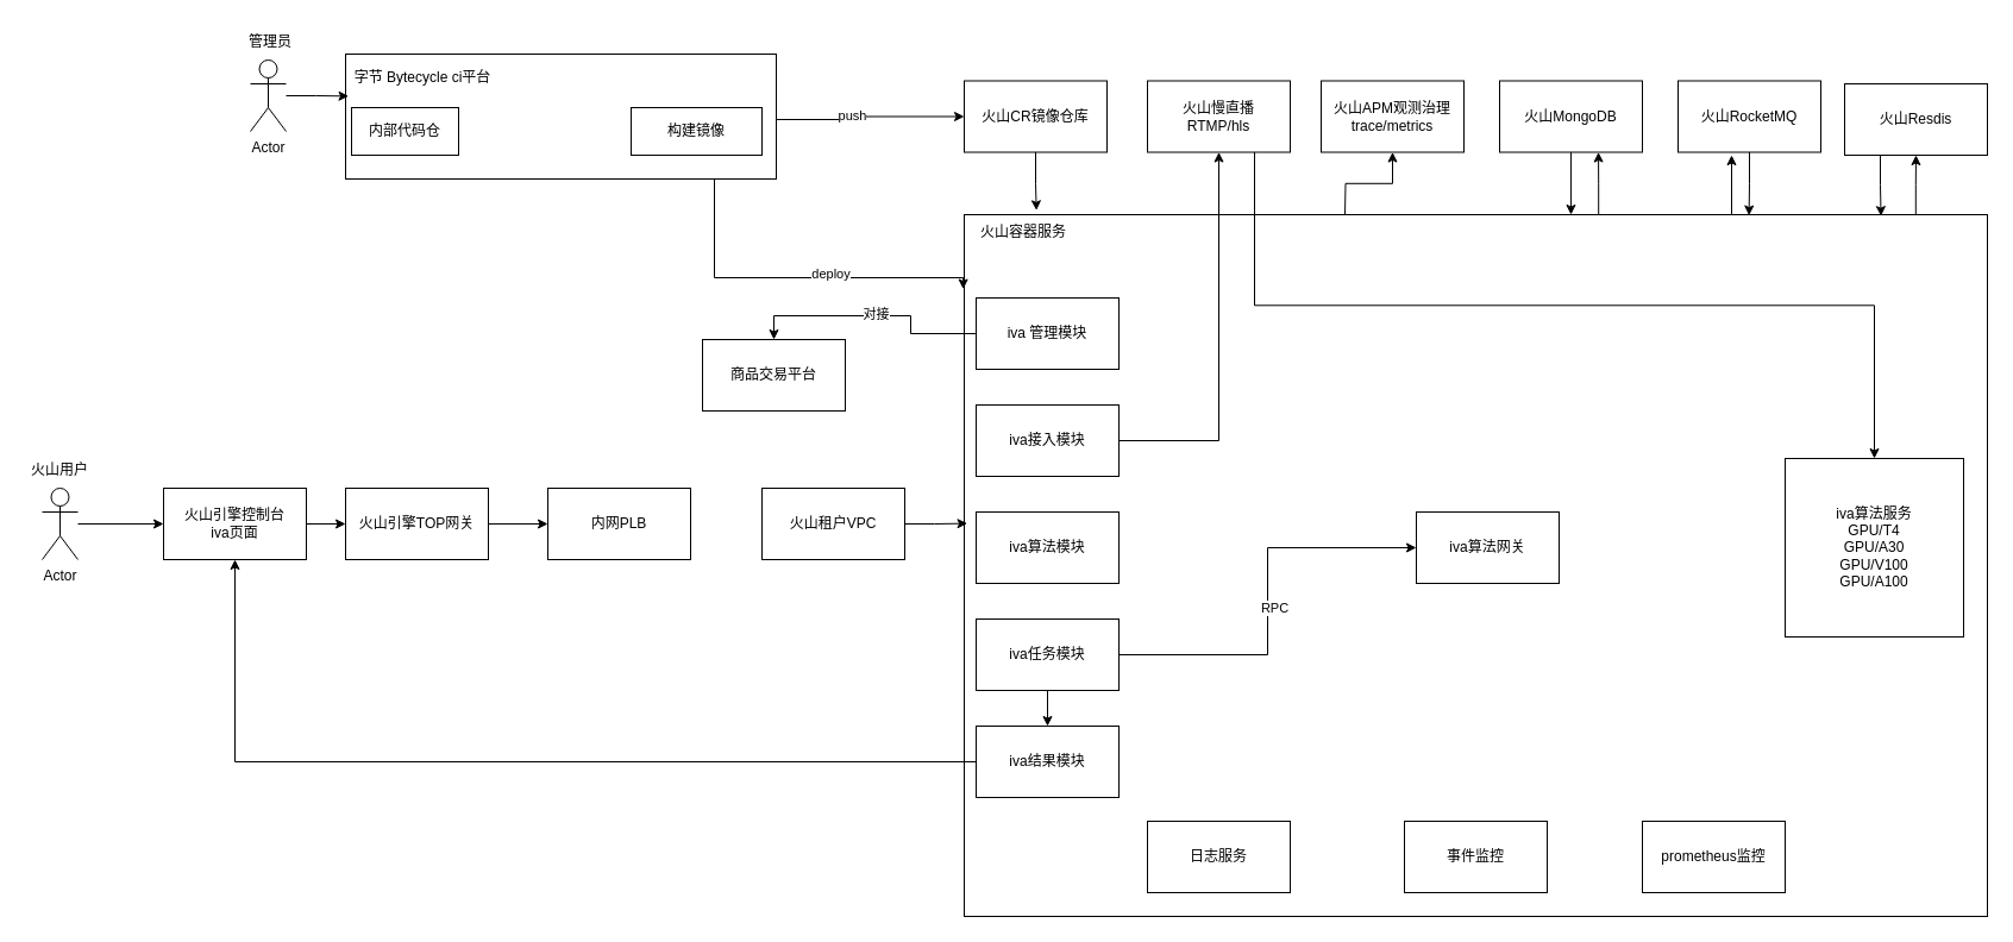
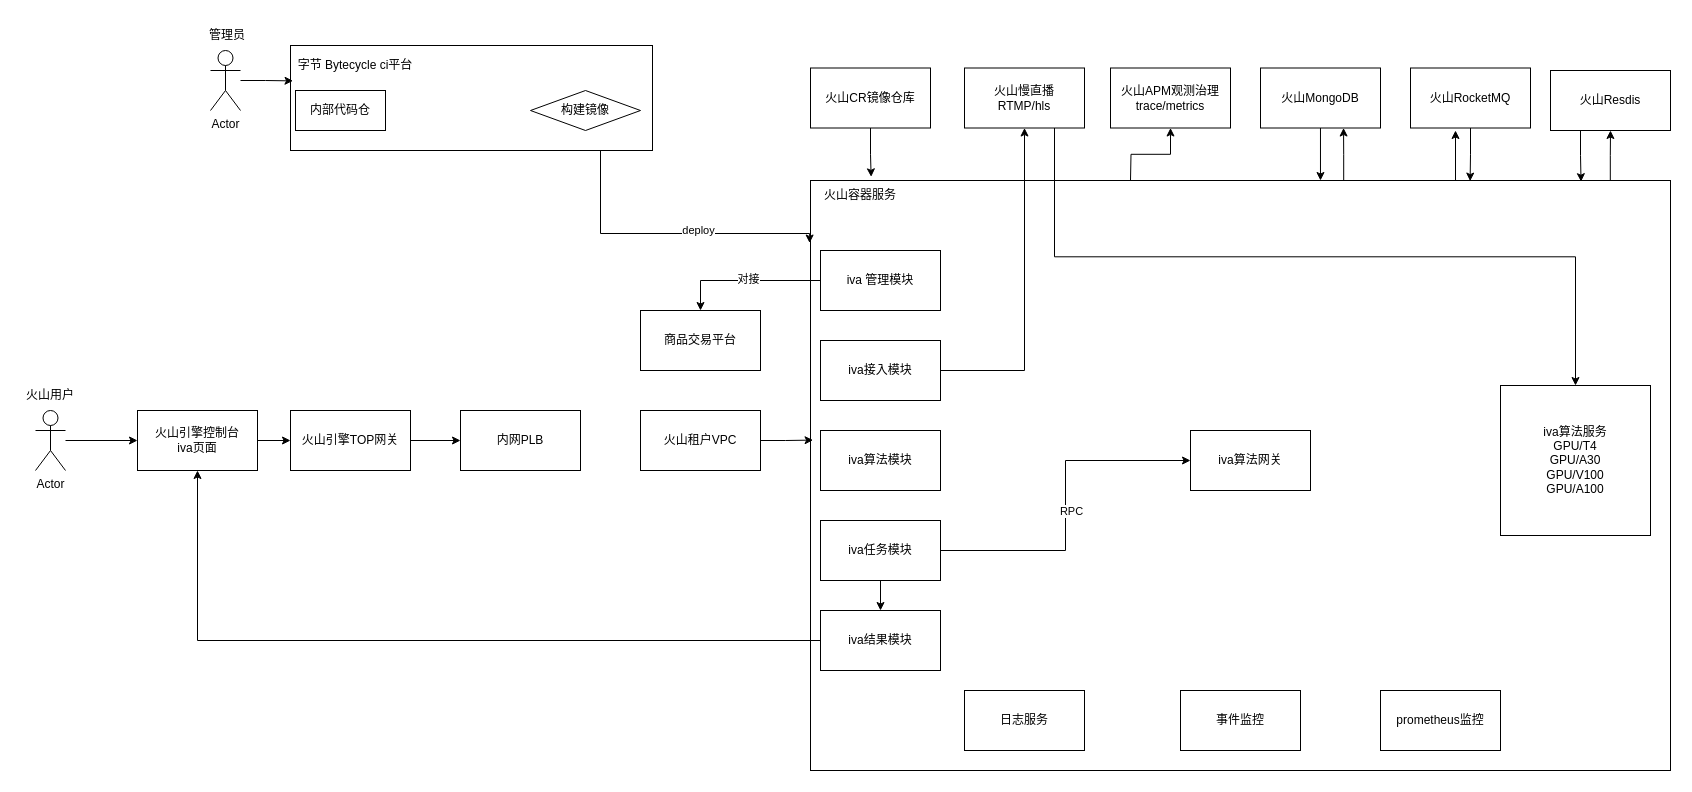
- <mxCell id="38" style="edgeStyle=orthogonalEdgeStyle;rounded=0;orthogonalLoop=1;jettySize=auto;html=1;entryX=0;entryY=0.5;entryDx=0;entryDy=0;exitX=1;exitY=0.25;exitDx=0;exitDy=0;" edge="1" parent="1" source="48" target="3"><mxGeometry relative="1" as="geometry"><mxPoint x="650" y="100" as="sourcePoint" /></mxGeometry></mxCell>
- <mxCell id="39" value="push" style="edgeLabel;html=1;align=center;verticalAlign=middle;resizable=0;points=[];" vertex="1" connectable="0" parent="38"><mxGeometry x="-0.129" y="4" relative="1" as="geometry"><mxPoint as="offset" /></mxGeometry></mxCell>
- <mxCell id="48" value="构建镜像" style="rounded=0;whiteSpace=wrap;html=1;" vertex="1" parent="1"><mxGeometry x="530" y="90" width="110" height="40" as="geometry" /></mxCell>
+ <mxCell id="48" value="构建镜像" style="rhombus;whiteSpace=wrap;html=1;" vertex="1" parent="1"><mxGeometry x="530" y="90" width="110" height="40" as="geometry" /></mxCell>
- <mxCell id="37" value="商品交易平台" style="rounded=0;whiteSpace=wrap;html=1;" vertex="1" parent="1"><mxGeometry x="590" y="285" width="120" height="60" as="geometry" /></mxCell>
+ <mxCell id="37" value="商品交易平台" style="rounded=0;whiteSpace=wrap;html=1;" vertex="1" parent="1"><mxGeometry x="640" y="310" width="120" height="60" as="geometry" /></mxCell>
